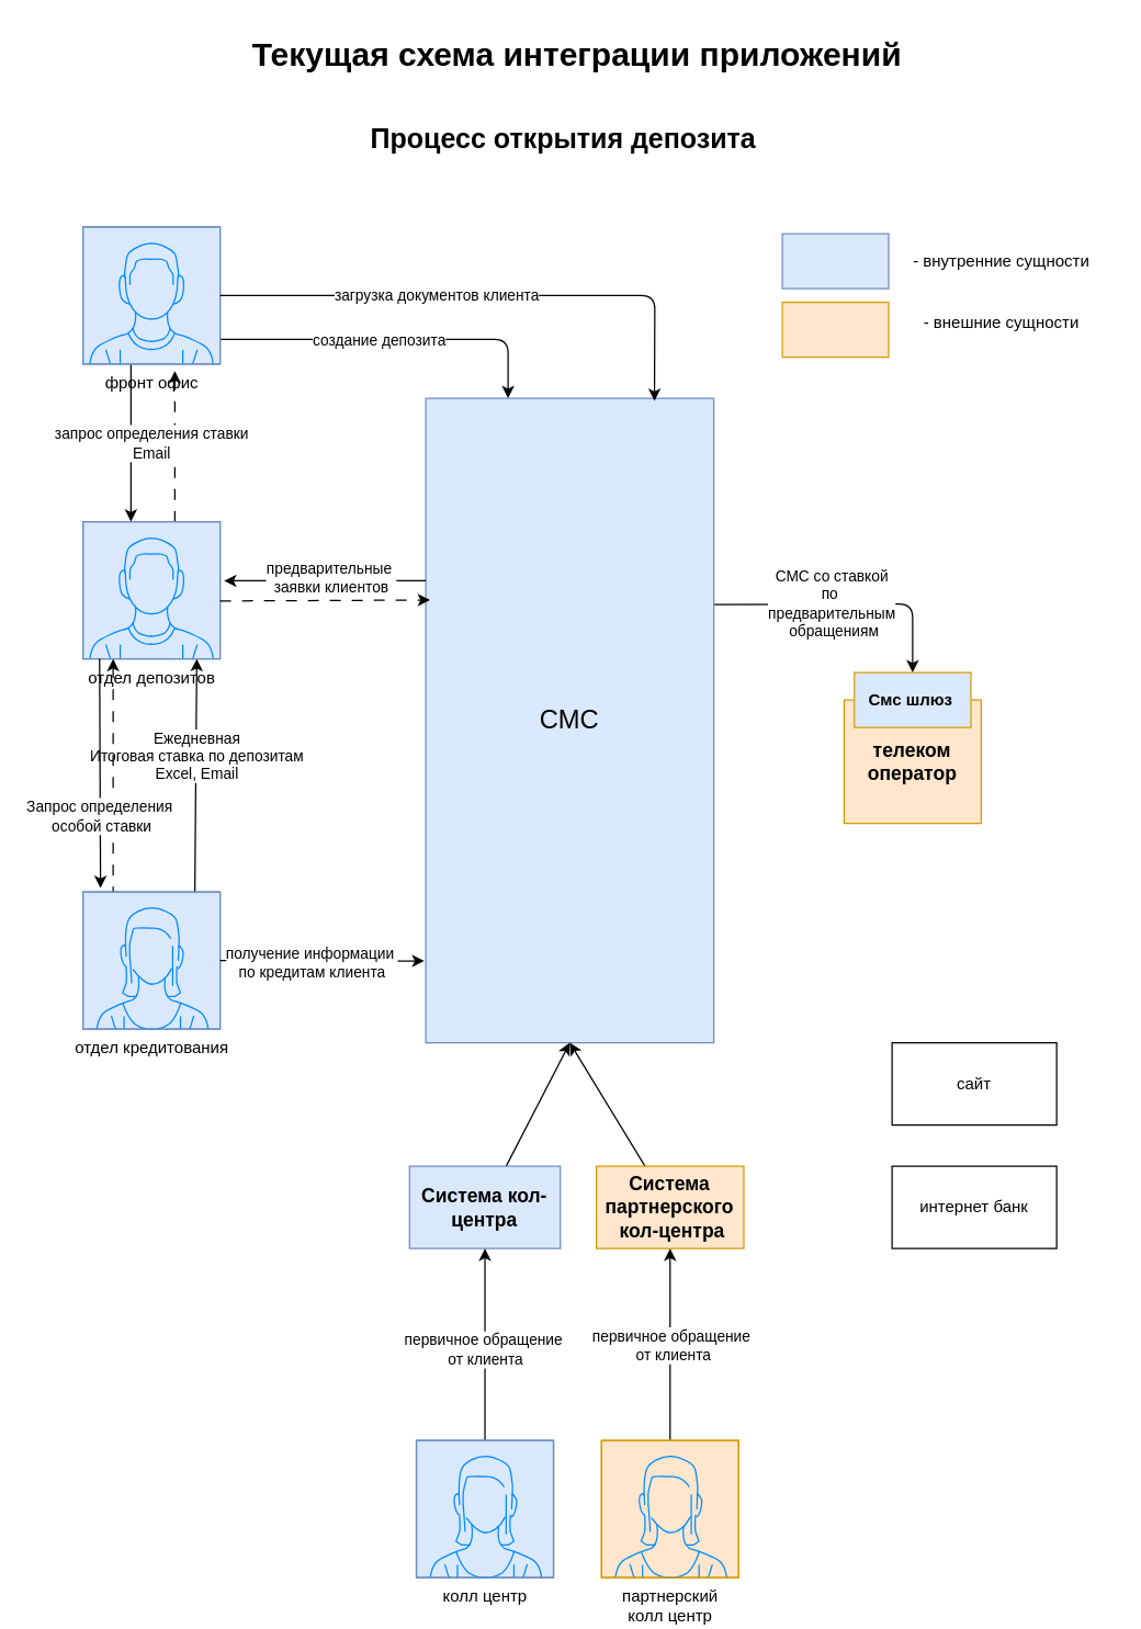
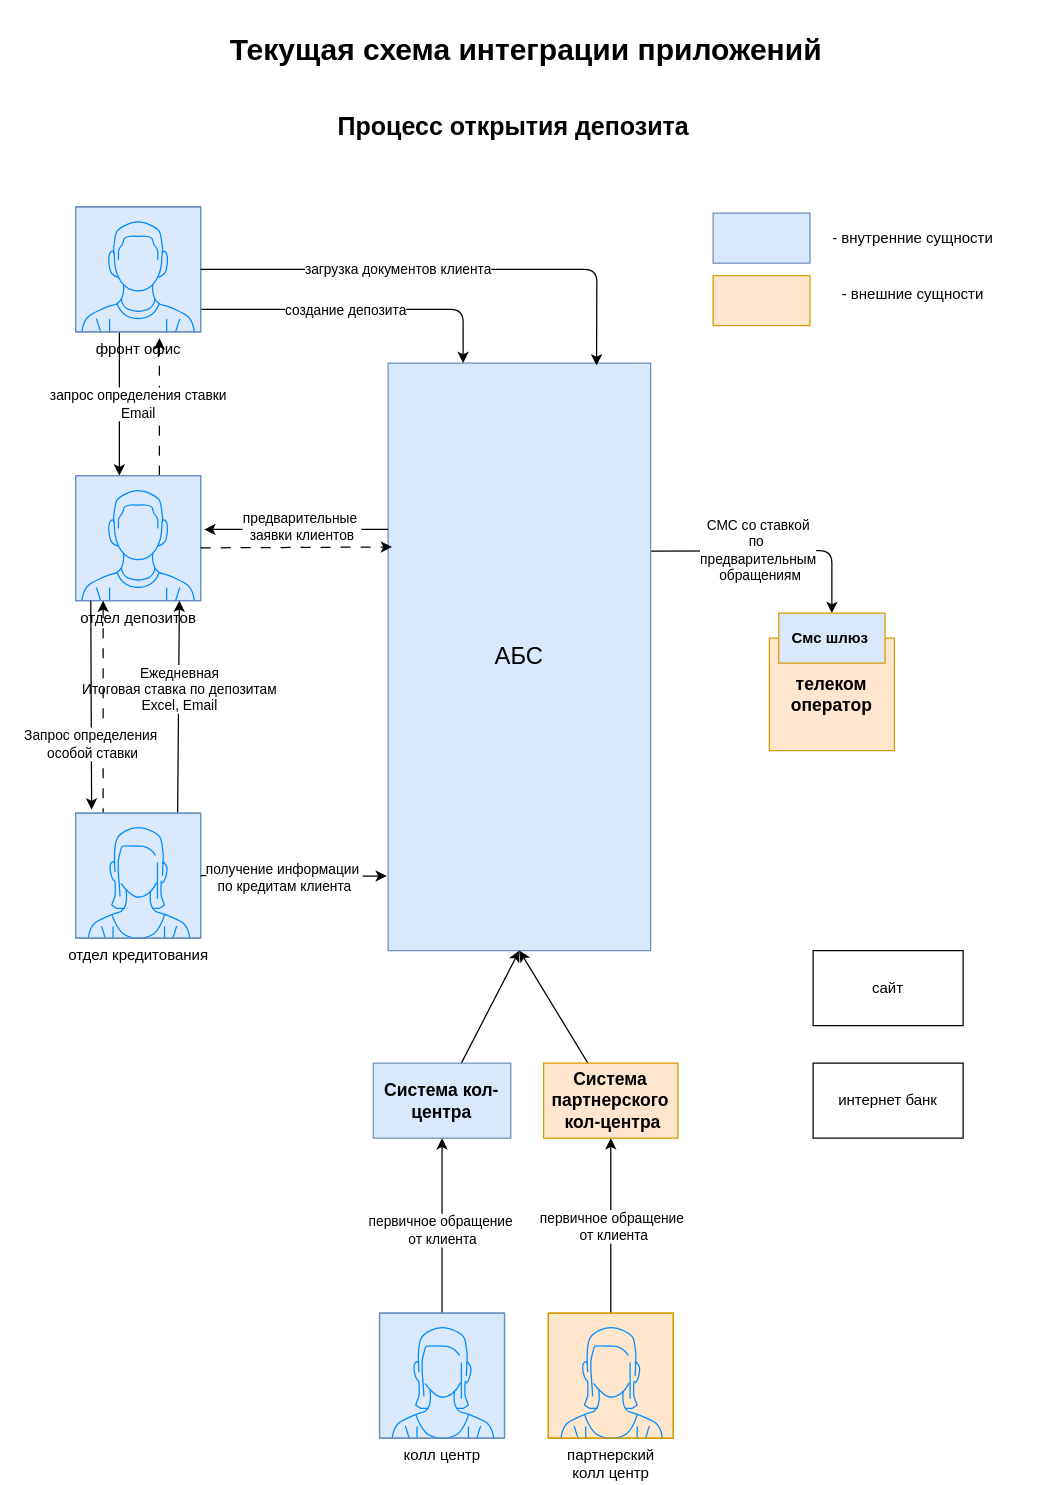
- <mxCell id="4" value="&lt;font style=&quot;font-size: 19px;&quot;&gt;СМС&lt;/font&gt;" style="rounded=0;whiteSpace=wrap;html=1;fillColor=#dae8fc;strokeColor=#6c8ebf;" vertex="1" parent="1"><mxGeometry x="310" y="290" width="210" height="470" as="geometry" /></mxCell>
+ <mxCell id="4" value="&lt;font style=&quot;font-size: 19px;&quot;&gt;АБС&lt;/font&gt;" style="rounded=0;whiteSpace=wrap;html=1;fillColor=#dae8fc;strokeColor=#6c8ebf;" vertex="1" parent="1"><mxGeometry x="310" y="290" width="210" height="470" as="geometry" /></mxCell>
